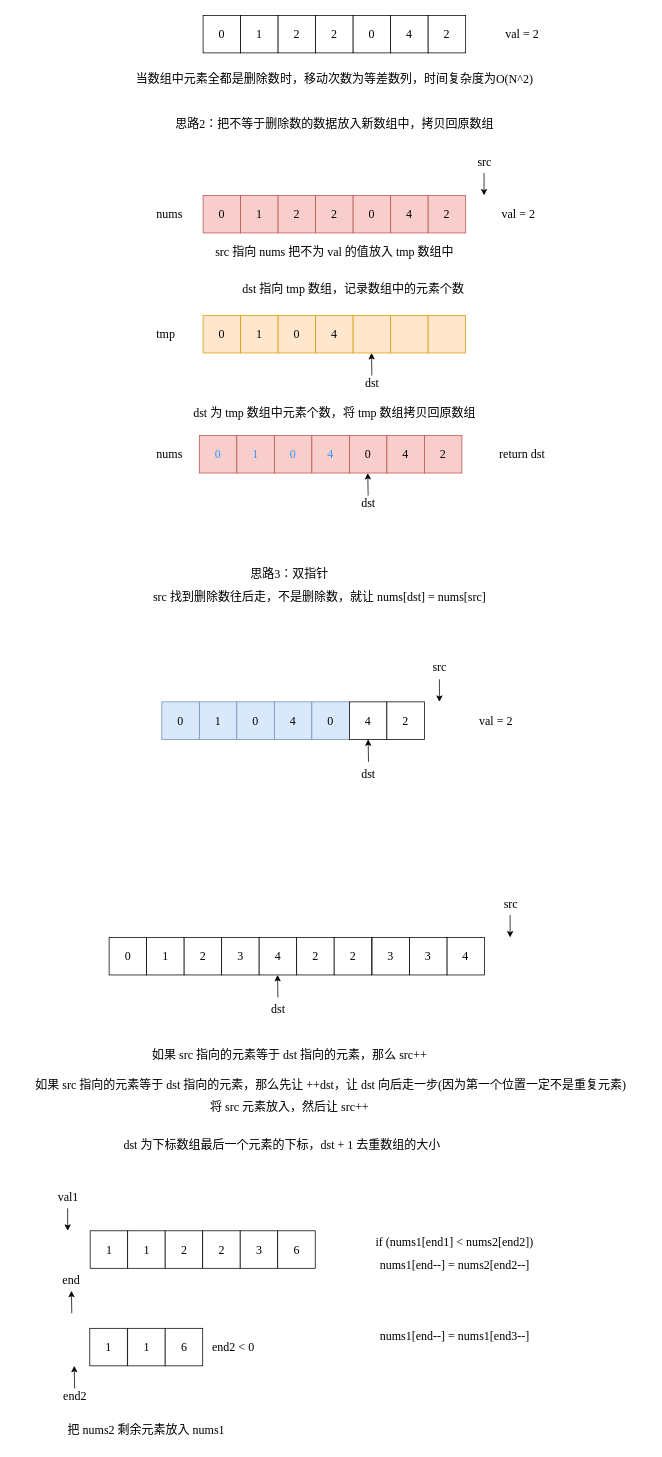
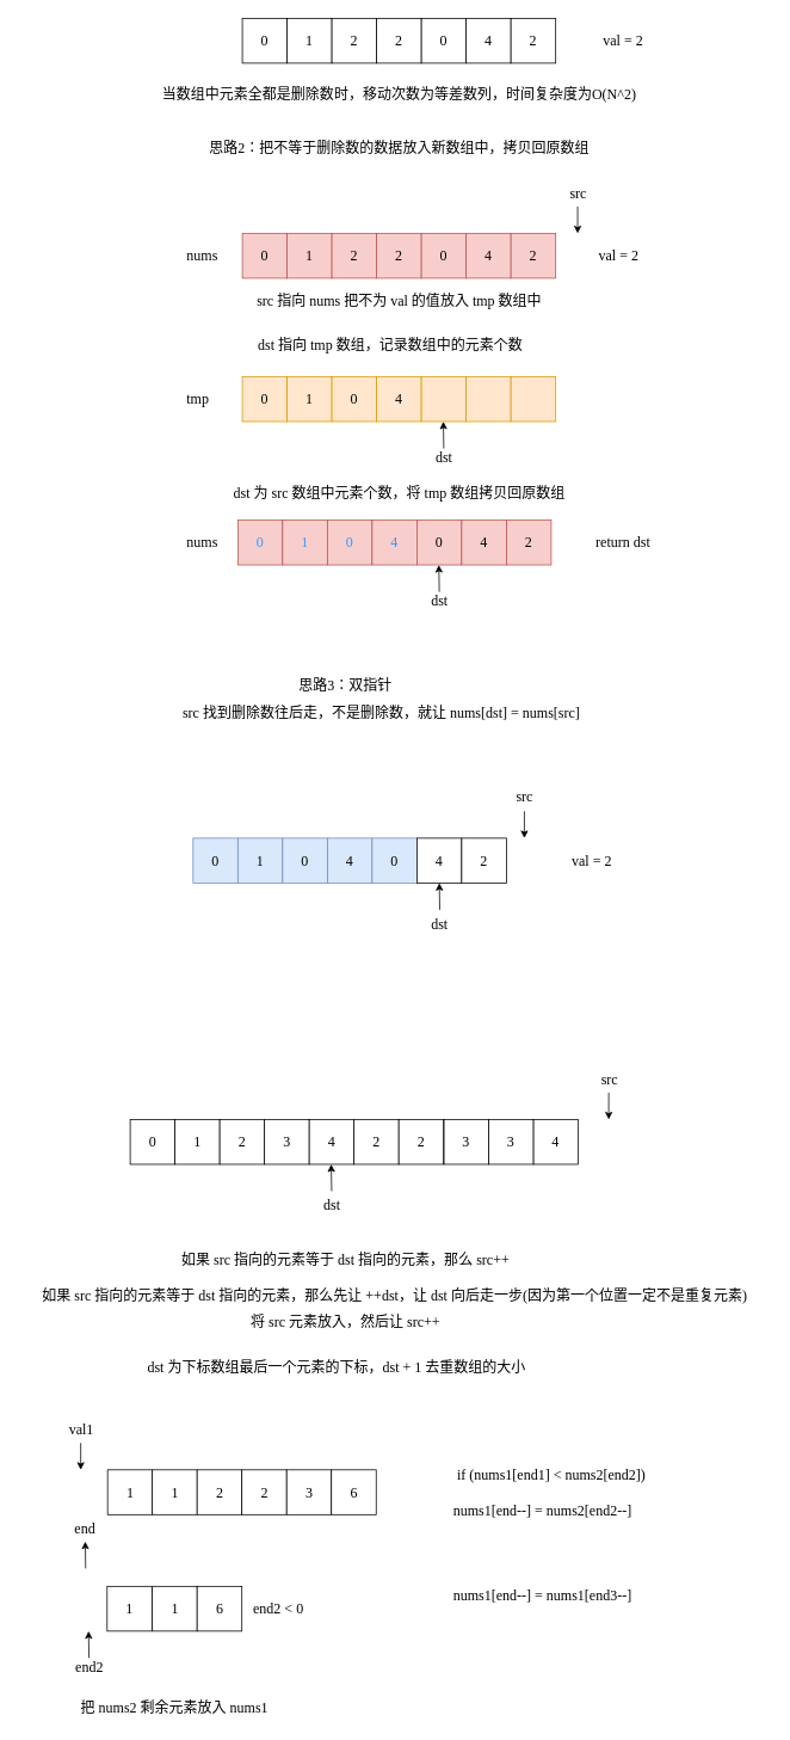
- <mxCell id="35" value="dst 指向 tmp 数组，记录数组中的元素个数" style="text;html=1;align=center;verticalAlign=middle;resizable=0;points=[];autosize=1;strokeColor=none;fillColor=none;fontSize=16;fontFamily=Comic Sans MS;" vertex="1" parent="1"><mxGeometry x="305" y="370" width="330" height="30" as="geometry" /></mxCell>
+ <mxCell id="35" value="dst 指向 tmp 数组，记录数组中的元素个数" style="text;html=1;align=center;verticalAlign=middle;resizable=0;points=[];autosize=1;strokeColor=none;fillColor=none;fontSize=16;fontFamily=Comic Sans MS;" vertex="1" parent="1"><mxGeometry x="270" y="370" width="330" height="30" as="geometry" /></mxCell>
- <mxCell id="36" value="dst 为 tmp 数组中元素个数，将 tmp 数组拷贝回原数组" style="text;html=1;align=center;verticalAlign=middle;resizable=0;points=[];autosize=1;strokeColor=none;fillColor=none;fontSize=16;fontFamily=Comic Sans MS;" vertex="1" parent="1"><mxGeometry x="235" y="535" width="420" height="30" as="geometry" /></mxCell>
+ <mxCell id="36" value="dst 为 src 数组中元素个数，将 tmp 数组拷贝回原数组" style="text;html=1;align=center;verticalAlign=middle;resizable=0;points=[];autosize=1;strokeColor=none;fillColor=none;fontSize=16;fontFamily=Comic Sans MS;" vertex="1" parent="1"><mxGeometry x="235" y="535" width="420" height="30" as="geometry" /></mxCell>
- <mxCell id="94" value="if (nums1[end1] &amp;lt; nums2[end2])" style="text;html=1;align=center;verticalAlign=middle;resizable=0;points=[];autosize=1;strokeColor=none;fillColor=none;fontSize=16;fontFamily=Comic Sans MS;fontColor=#000000;" vertex="1" parent="1"><mxGeometry x="480" y="1640" width="250" height="30" as="geometry" /></mxCell>
+ <mxCell id="94" value="if (nums1[end1] &amp;lt; nums2[end2])" style="text;html=1;align=center;verticalAlign=middle;resizable=0;points=[];autosize=1;strokeColor=none;fillColor=none;fontSize=16;fontFamily=Comic Sans MS;fontColor=#000000;" vertex="1" parent="1"><mxGeometry x="490" y="1630" width="250" height="30" as="geometry" /></mxCell>
